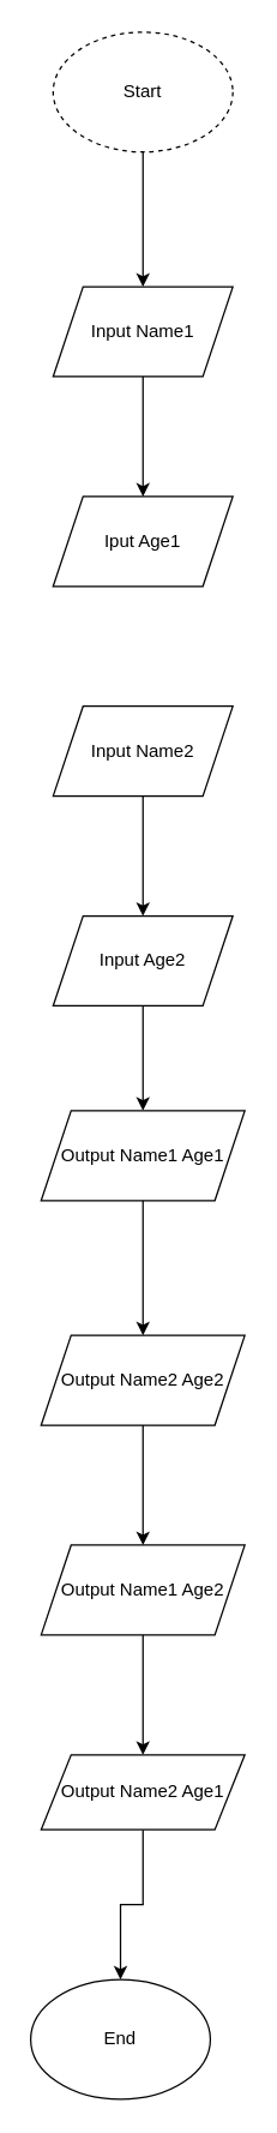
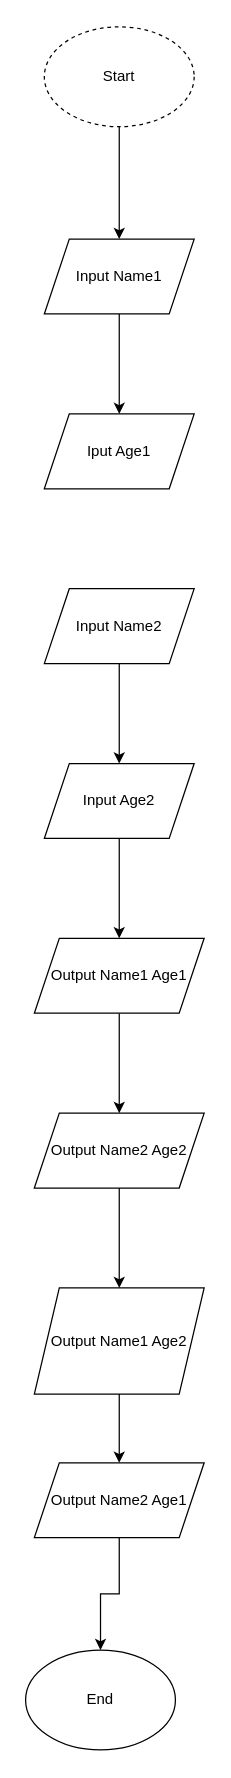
- <mxCell id="12" value="Output Name1 Age1" style="shape=parallelogram;perimeter=parallelogramPerimeter;whiteSpace=wrap;html=1;fixedSize=1;" vertex="1" parent="1"><mxGeometry x="27" y="740" width="136" height="60" as="geometry" /></mxCell>
+ <mxCell id="12" value="Output Name1 Age1" style="shape=parallelogram;perimeter=parallelogramPerimeter;whiteSpace=wrap;html=1;fixedSize=1;" vertex="1" parent="1"><mxGeometry x="27" y="750" width="136" height="60" as="geometry" /></mxCell>
- <mxCell id="16" value="Output Name1 Age2" style="shape=parallelogram;perimeter=parallelogramPerimeter;whiteSpace=wrap;html=1;fixedSize=1;" vertex="1" parent="1"><mxGeometry x="27" y="1030" width="136" height="60" as="geometry" /></mxCell>
+ <mxCell id="16" value="Output Name1 Age2" style="shape=parallelogram;perimeter=parallelogramPerimeter;whiteSpace=wrap;html=1;fixedSize=1;" vertex="1" parent="1"><mxGeometry x="27" y="1030" width="136" height="85" as="geometry" /></mxCell>
- <mxCell id="18" value="Output Name2 Age1" style="shape=parallelogram;perimeter=parallelogramPerimeter;whiteSpace=wrap;html=1;fixedSize=1;" vertex="1" parent="1"><mxGeometry x="27" y="1170" width="136" height="50" as="geometry" /></mxCell>
+ <mxCell id="18" value="Output Name2 Age1" style="shape=parallelogram;perimeter=parallelogramPerimeter;whiteSpace=wrap;html=1;fixedSize=1;" vertex="1" parent="1"><mxGeometry x="27" y="1170" width="136" height="60" as="geometry" /></mxCell>
